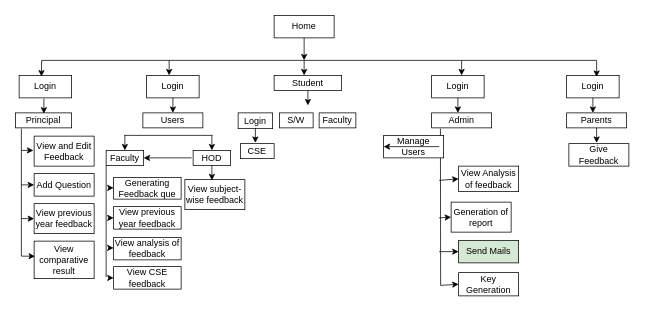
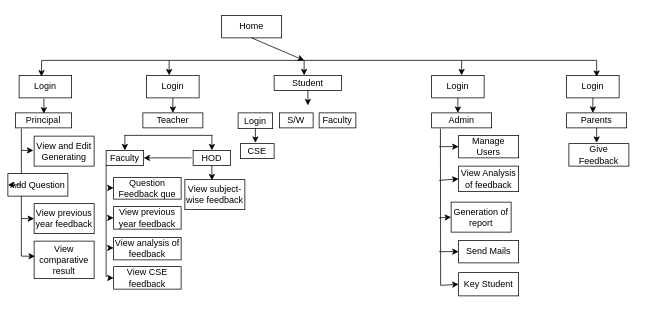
- <mxCell id="2" value="Home" style="rounded=0;whiteSpace=wrap;html=1;" vertex="1" parent="1"><mxGeometry x="365" y="20" width="80" height="30" as="geometry" /></mxCell>
+ <mxCell id="2" value="Home" style="rounded=0;whiteSpace=wrap;html=1;" vertex="1" parent="1"><mxGeometry x="295" y="20" width="80" height="30" as="geometry" /></mxCell>
- <mxCell id="14" value="Users" style="rounded=0;whiteSpace=wrap;html=1;" vertex="1" parent="1"><mxGeometry x="190" y="150" width="80" height="20" as="geometry" /></mxCell>
+ <mxCell id="14" value="Teacher" style="rounded=0;whiteSpace=wrap;html=1;" vertex="1" parent="1"><mxGeometry x="190" y="150" width="80" height="20" as="geometry" /></mxCell>
- <mxCell id="44" value="Manage Users" style="rounded=0;whiteSpace=wrap;html=1;" vertex="1" parent="1"><mxGeometry x="511" y="180" width="80" height="30" as="geometry" /></mxCell>
+ <mxCell id="44" value="Manage Users" style="rounded=0;whiteSpace=wrap;html=1;" vertex="1" parent="1"><mxGeometry x="611" y="180" width="80" height="30" as="geometry" /></mxCell>
- <mxCell id="16" value="View and Edit Feedback" style="rounded=0;whiteSpace=wrap;html=1;" vertex="1" parent="1"><mxGeometry x="45" y="181" width="80" height="40" as="geometry" /></mxCell>
+ <mxCell id="16" value="View and Edit Generating" style="rounded=0;whiteSpace=wrap;html=1;" vertex="1" parent="1"><mxGeometry x="45" y="181" width="80" height="40" as="geometry" /></mxCell>
- <mxCell id="17" value="Add Question" style="rounded=0;whiteSpace=wrap;html=1;" vertex="1" parent="1"><mxGeometry x="45" y="231" width="80" height="30" as="geometry" /></mxCell>
+ <mxCell id="17" value="Add Question" style="rounded=0;whiteSpace=wrap;html=1;" vertex="1" parent="1"><mxGeometry x="10" y="231" width="80" height="30" as="geometry" /></mxCell>
- <mxCell id="32" value="Generating Feedback que" style="rounded=0;whiteSpace=wrap;html=1;" vertex="1" parent="1"><mxGeometry x="151" y="236" width="90" height="29" as="geometry" /></mxCell>
+ <mxCell id="32" value="Question Feedback que" style="rounded=0;whiteSpace=wrap;html=1;" vertex="1" parent="1"><mxGeometry x="151" y="236" width="90" height="29" as="geometry" /></mxCell>
- <mxCell id="41" value="Send Mails" style="rounded=0;whiteSpace=wrap;html=1;fillColor=#d5e8d4;" vertex="1" parent="1"><mxGeometry x="611" y="320" width="80" height="30" as="geometry" /></mxCell>
+ <mxCell id="41" value="Send Mails" style="rounded=0;whiteSpace=wrap;html=1;" vertex="1" parent="1"><mxGeometry x="611" y="320" width="80" height="30" as="geometry" /></mxCell>
- <mxCell id="45" value="Key Generation" style="rounded=0;whiteSpace=wrap;html=1;" vertex="1" parent="1"><mxGeometry x="611" y="363" width="80" height="31" as="geometry" /></mxCell>
+ <mxCell id="45" value="Key Student" style="rounded=0;whiteSpace=wrap;html=1;" vertex="1" parent="1"><mxGeometry x="611" y="363" width="80" height="31" as="geometry" /></mxCell>
